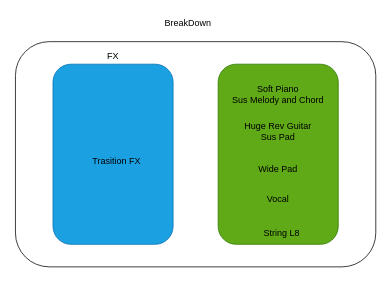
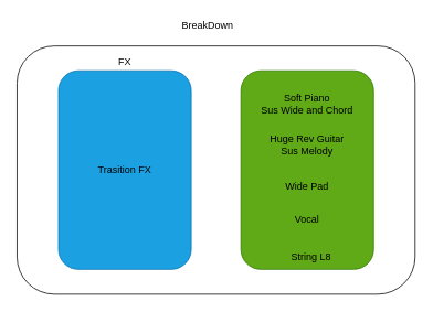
- <mxCell id="6" value="Soft Piano &lt;br&gt;Sus Melody and Chord" style="text;html=1;strokeColor=none;fillColor=none;align=center;verticalAlign=middle;whiteSpace=wrap;rounded=0;" parent="1" vertex="1"><mxGeometry x="290" y="115" width="160" height="20" as="geometry" /></mxCell>
+ <mxCell id="6" value="Soft Piano &lt;br&gt;Sus Wide and Chord" style="text;html=1;strokeColor=none;fillColor=none;align=center;verticalAlign=middle;whiteSpace=wrap;rounded=0;" parent="1" vertex="1"><mxGeometry x="290" y="115" width="160" height="20" as="geometry" /></mxCell>
- <mxCell id="10" value="Huge Rev Guitar Sus Pad" style="text;html=1;strokeColor=none;fillColor=none;align=center;verticalAlign=middle;whiteSpace=wrap;rounded=0;" parent="1" vertex="1"><mxGeometry x="320" y="165" width="100" height="20" as="geometry" /></mxCell>
+ <mxCell id="10" value="Huge Rev Guitar Sus Melody" style="text;html=1;strokeColor=none;fillColor=none;align=center;verticalAlign=middle;whiteSpace=wrap;rounded=0;" parent="1" vertex="1"><mxGeometry x="320" y="165" width="100" height="20" as="geometry" /></mxCell>
- <mxCell id="9" value="Trasition FX" style="text;html=1;strokeColor=none;fillColor=none;align=center;verticalAlign=middle;whiteSpace=wrap;rounded=0;" parent="1" vertex="1"><mxGeometry x="115" y="205" width="80" height="20" as="geometry" /></mxCell>
+ <mxCell id="9" value="Trasition FX" style="text;html=1;strokeColor=none;fillColor=none;align=center;verticalAlign=middle;whiteSpace=wrap;rounded=0;" parent="1" vertex="1"><mxGeometry x="110" y="195" width="80" height="20" as="geometry" /></mxCell>
